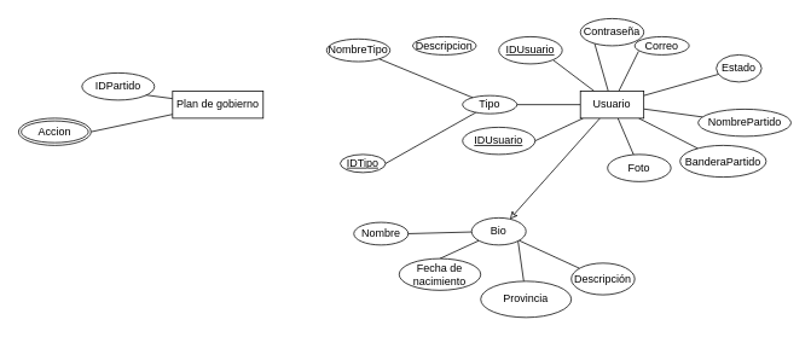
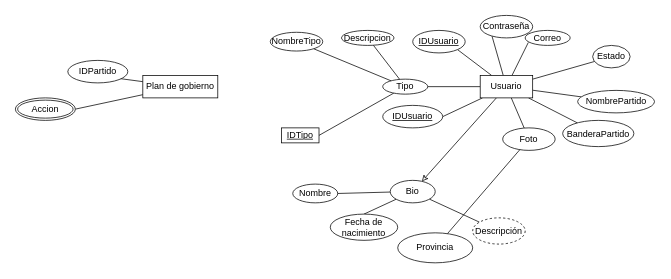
+ <mxCell id="24" value="" style="rounded=0;orthogonalLoop=1;jettySize=auto;html=1;endArrow=none;endFill=0;" parent="1" source="25" target="42" edge="1"><mxGeometry relative="1" as="geometry" /></mxCell>
- <mxCell id="40" value="IDTipo" style="ellipse;whiteSpace=wrap;html=1;align=center;fontStyle=4;" parent="1" vertex="1"><mxGeometry x="375" y="170" width="50" height="20" as="geometry" /></mxCell>
+ <mxCell id="40" value="IDTipo" style="whiteSpace=wrap;html=1;align=center;fontStyle=4;rounded=0;" parent="1" vertex="1"><mxGeometry x="375" y="170" width="50" height="20" as="geometry" /></mxCell>
- <mxCell id="32" style="edgeStyle=none;rounded=0;orthogonalLoop=1;jettySize=auto;html=1;entryX=1;entryY=1;entryDx=0;entryDy=0;endArrow=none;endFill=0;" parent="1" source="33" target="17" edge="1"><mxGeometry relative="1" as="geometry" /></mxCell>
+ <mxCell id="32" style="edgeStyle=none;rounded=0;orthogonalLoop=1;jettySize=auto;html=1;endArrow=none;endFill=0;" parent="1" source="33" target="18" edge="1"><mxGeometry relative="1" as="geometry" /></mxCell>
- <mxCell id="35" value="Descripción" style="ellipse;whiteSpace=wrap;html=1;rounded=0;" parent="1" vertex="1"><mxGeometry x="630" y="290" width="70" height="35" as="geometry" /></mxCell>
+ <mxCell id="35" value="Descripción" style="ellipse;whiteSpace=wrap;html=1;rounded=0;dashed=1;" parent="1" vertex="1"><mxGeometry x="630" y="290" width="70" height="35" as="geometry" /></mxCell>
